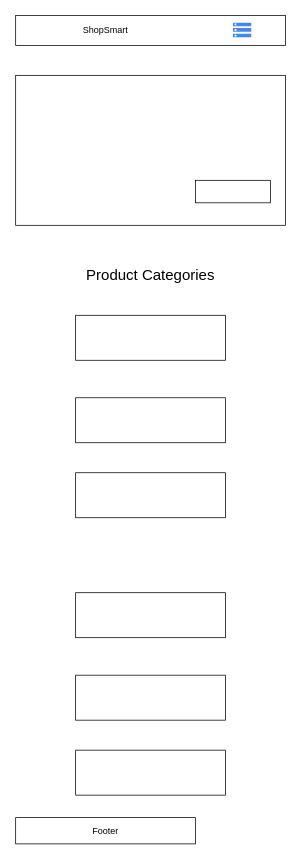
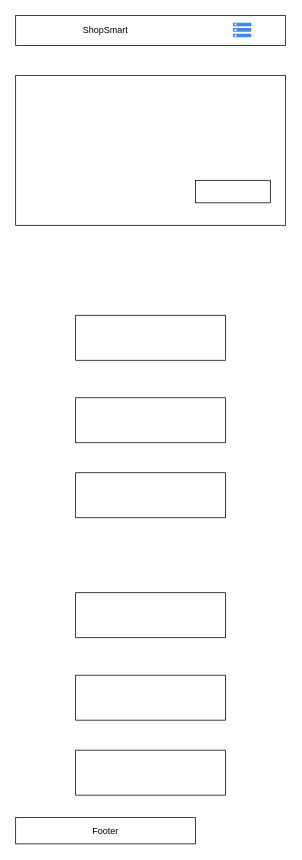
- <mxCell id="7" value="Product Categories" style="text;html=1;align=center;verticalAlign=middle;whiteSpace=wrap;rounded=0;fontSize=20;" vertex="1" parent="1"><mxGeometry x="100" y="350" width="200" height="30" as="geometry" /></mxCell>
